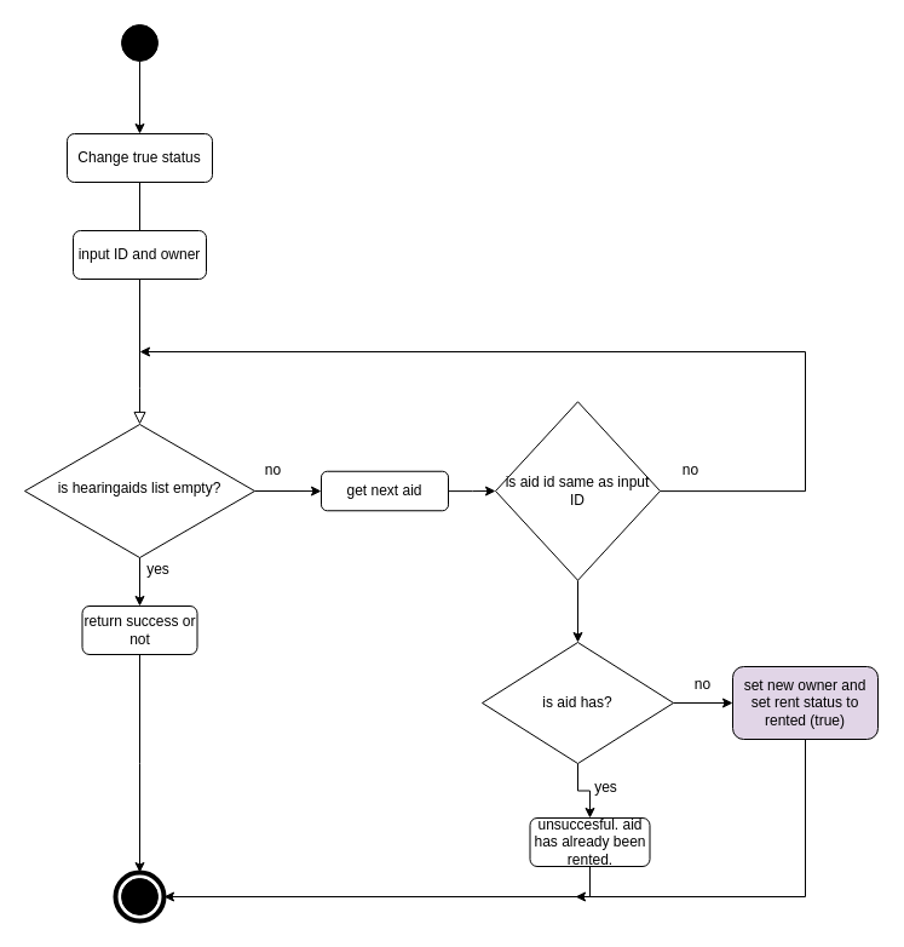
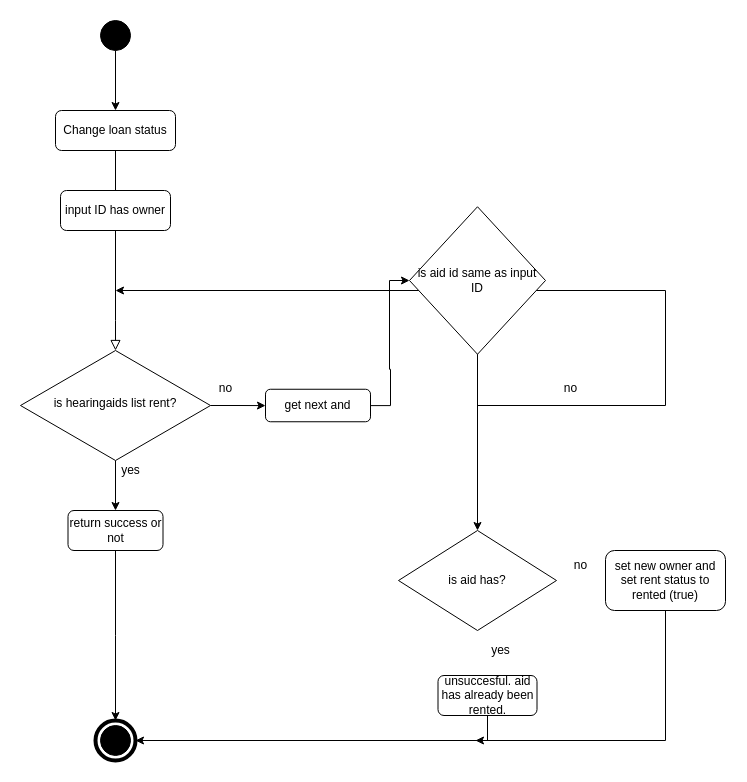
- <mxCell id="3" value="Change true status" style="rounded=1;whiteSpace=wrap;html=1;fontSize=12;glass=0;strokeWidth=1;shadow=0;" parent="1" vertex="1"><mxGeometry x="55" y="110" width="120" height="40" as="geometry" /></mxCell>
+ <mxCell id="3" value="Change loan status" style="rounded=1;whiteSpace=wrap;html=1;fontSize=12;glass=0;strokeWidth=1;shadow=0;" parent="1" vertex="1"><mxGeometry x="55" y="110" width="120" height="40" as="geometry" /></mxCell>
- <mxCell id="9" value="input ID and owner" style="rounded=1;whiteSpace=wrap;html=1;fillColor=#FFFFFF;" vertex="1" parent="1"><mxGeometry x="60" y="190" width="110" height="40" as="geometry" /></mxCell>
+ <mxCell id="9" value="input ID has owner" style="rounded=1;whiteSpace=wrap;html=1;fillColor=#FFFFFF;" vertex="1" parent="1"><mxGeometry x="60" y="190" width="110" height="40" as="geometry" /></mxCell>
- <mxCell id="6" value="is hearingaids list empty?" style="rhombus;whiteSpace=wrap;html=1;shadow=0;fontFamily=Helvetica;fontSize=12;align=center;strokeWidth=1;spacing=6;spacingTop=-4;" parent="1" vertex="1"><mxGeometry x="20" y="350" width="190" height="110" as="geometry" /></mxCell>
+ <mxCell id="6" value="is hearingaids list rent?" style="rhombus;whiteSpace=wrap;html=1;shadow=0;fontFamily=Helvetica;fontSize=12;align=center;strokeWidth=1;spacing=6;spacingTop=-4;" parent="1" vertex="1"><mxGeometry x="20" y="350" width="190" height="110" as="geometry" /></mxCell>
- <mxCell id="22" value="get next aid" style="rounded=1;whiteSpace=wrap;html=1;strokeWidth=1;fillColor=#FFFFFF;" vertex="1" parent="1"><mxGeometry x="265" y="388.75" width="105" height="32.5" as="geometry" /></mxCell>
+ <mxCell id="22" value="get next and" style="rounded=1;whiteSpace=wrap;html=1;strokeWidth=1;fillColor=#FFFFFF;" vertex="1" parent="1"><mxGeometry x="265" y="388.75" width="105" height="32.5" as="geometry" /></mxCell>
- <mxCell id="13" value="is aid id same as input ID" style="rhombus;whiteSpace=wrap;html=1;fillColor=#FFFFFF;" vertex="1" parent="1"><mxGeometry x="409" y="331.25" width="136" height="147.5" as="geometry" /></mxCell>
+ <mxCell id="13" value="is aid id same as input ID" style="rhombus;whiteSpace=wrap;html=1;fillColor=#FFFFFF;" vertex="1" parent="1"><mxGeometry x="409" y="206.25" width="136" height="147.5" as="geometry" /></mxCell>
- <mxCell id="17" value="return success or not" style="rounded=1;whiteSpace=wrap;html=1;fillColor=#FFFFFF;" vertex="1" parent="1"><mxGeometry x="67.5" y="500" width="95" height="40" as="geometry" /></mxCell>
+ <mxCell id="17" value="return success or not" style="rounded=1;whiteSpace=wrap;html=1;fillColor=#FFFFFF;" vertex="1" parent="1"><mxGeometry x="67.5" y="510" width="95" height="40" as="geometry" /></mxCell>
- <mxCell id="25" style="edgeStyle=orthogonalEdgeStyle;rounded=0;orthogonalLoop=1;jettySize=auto;html=1;entryX=0;entryY=0.5;entryDx=0;entryDy=0;" edge="1" parent="1" source="26" target="30"><mxGeometry relative="1" as="geometry" /></mxCell>
- <mxCell id="30" value="set new owner and set rent status to rented (true)" style="rounded=1;whiteSpace=wrap;html=1;strokeWidth=1;fillColor=#e1d5e7;" vertex="1" parent="1"><mxGeometry x="605" y="550" width="120" height="60" as="geometry" /></mxCell>
+ <mxCell id="30" value="set new owner and set rent status to rented (true)" style="rounded=1;whiteSpace=wrap;html=1;strokeWidth=1;fillColor=#FFFFFF;" vertex="1" parent="1"><mxGeometry x="605" y="550" width="120" height="60" as="geometry" /></mxCell>
- <mxCell id="24" style="edgeStyle=orthogonalEdgeStyle;rounded=0;orthogonalLoop=1;jettySize=auto;html=1;entryX=0.5;entryY=0;entryDx=0;entryDy=0;" edge="1" parent="1" source="26" target="28"><mxGeometry relative="1" as="geometry" /></mxCell>
